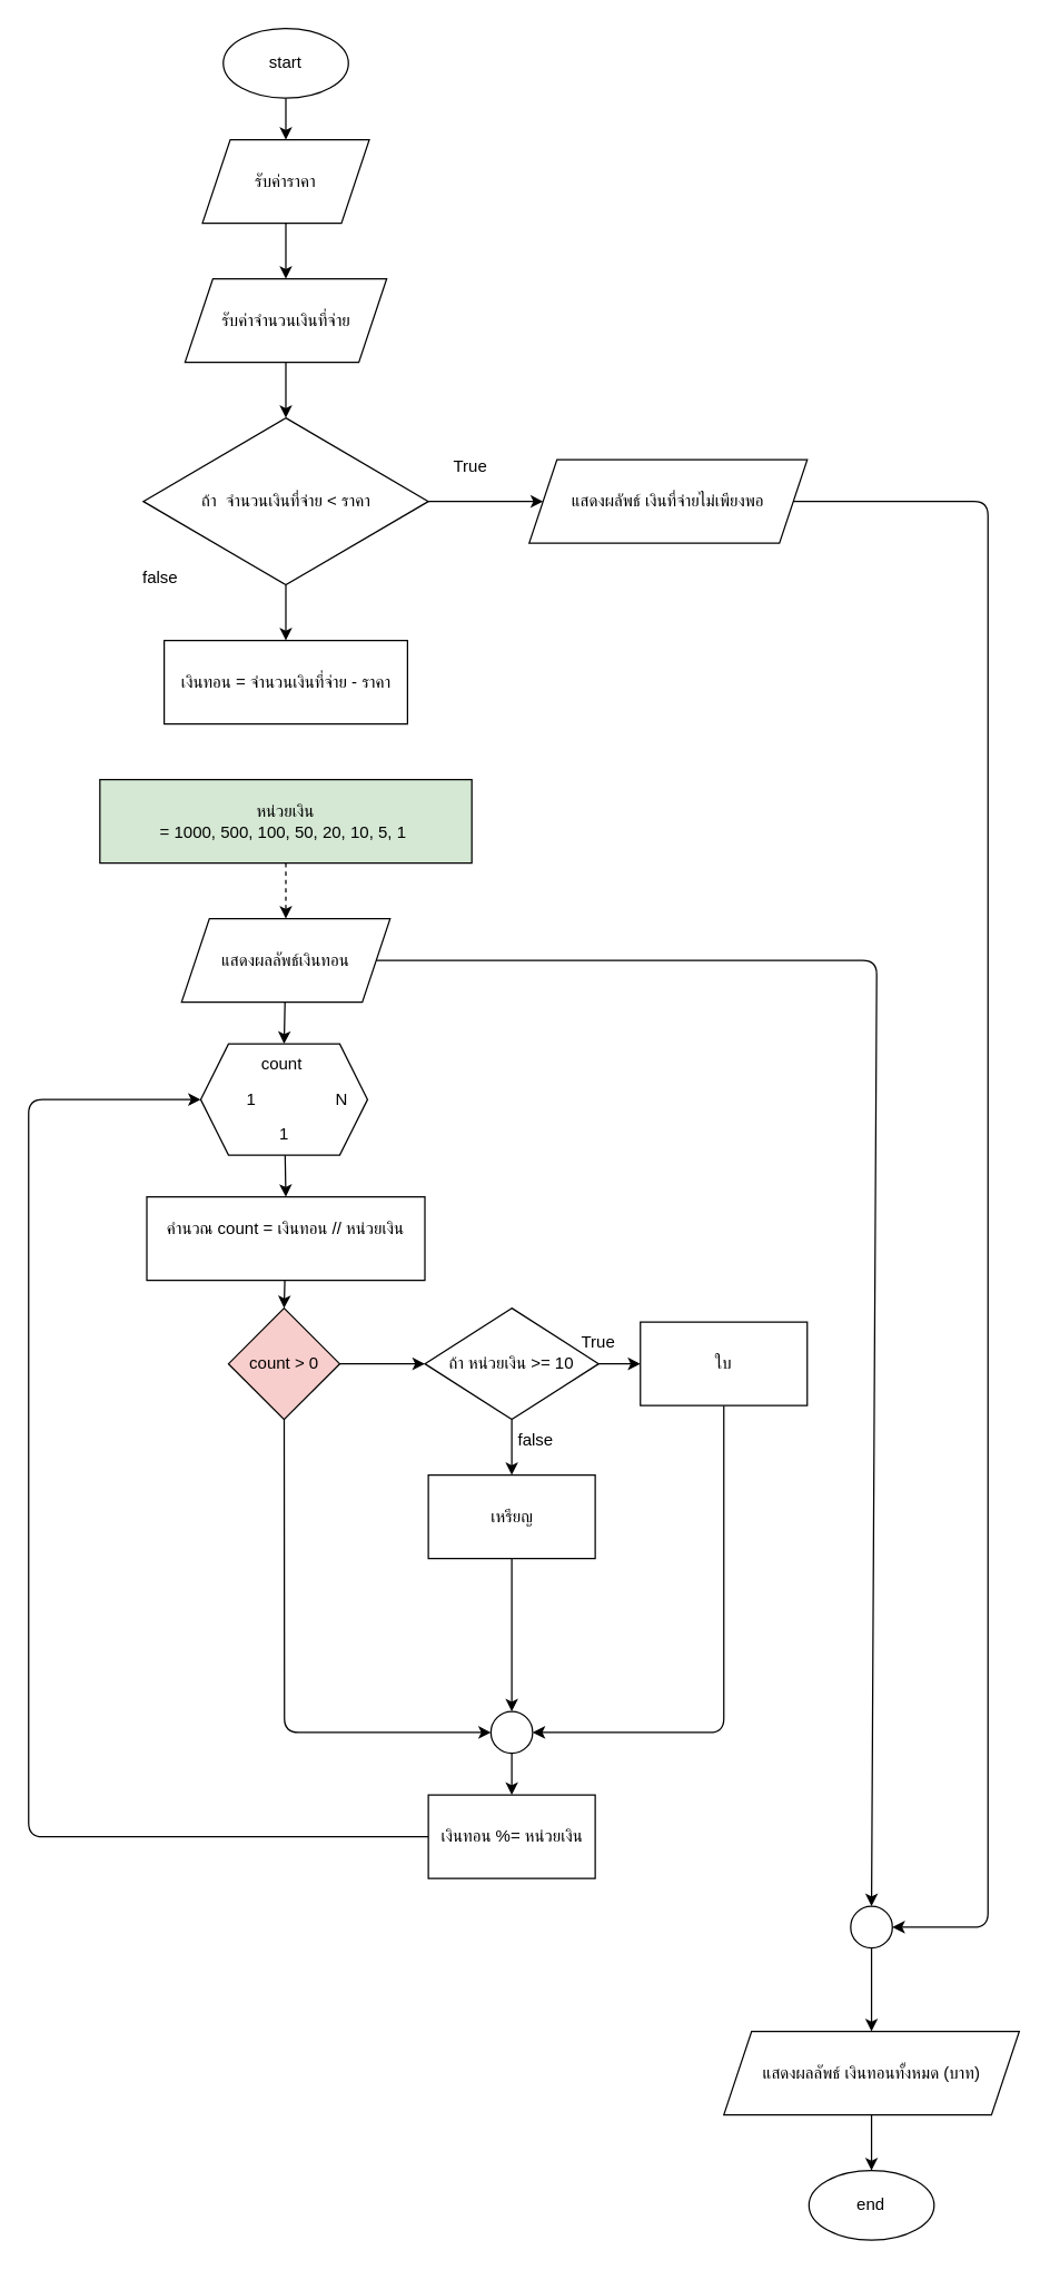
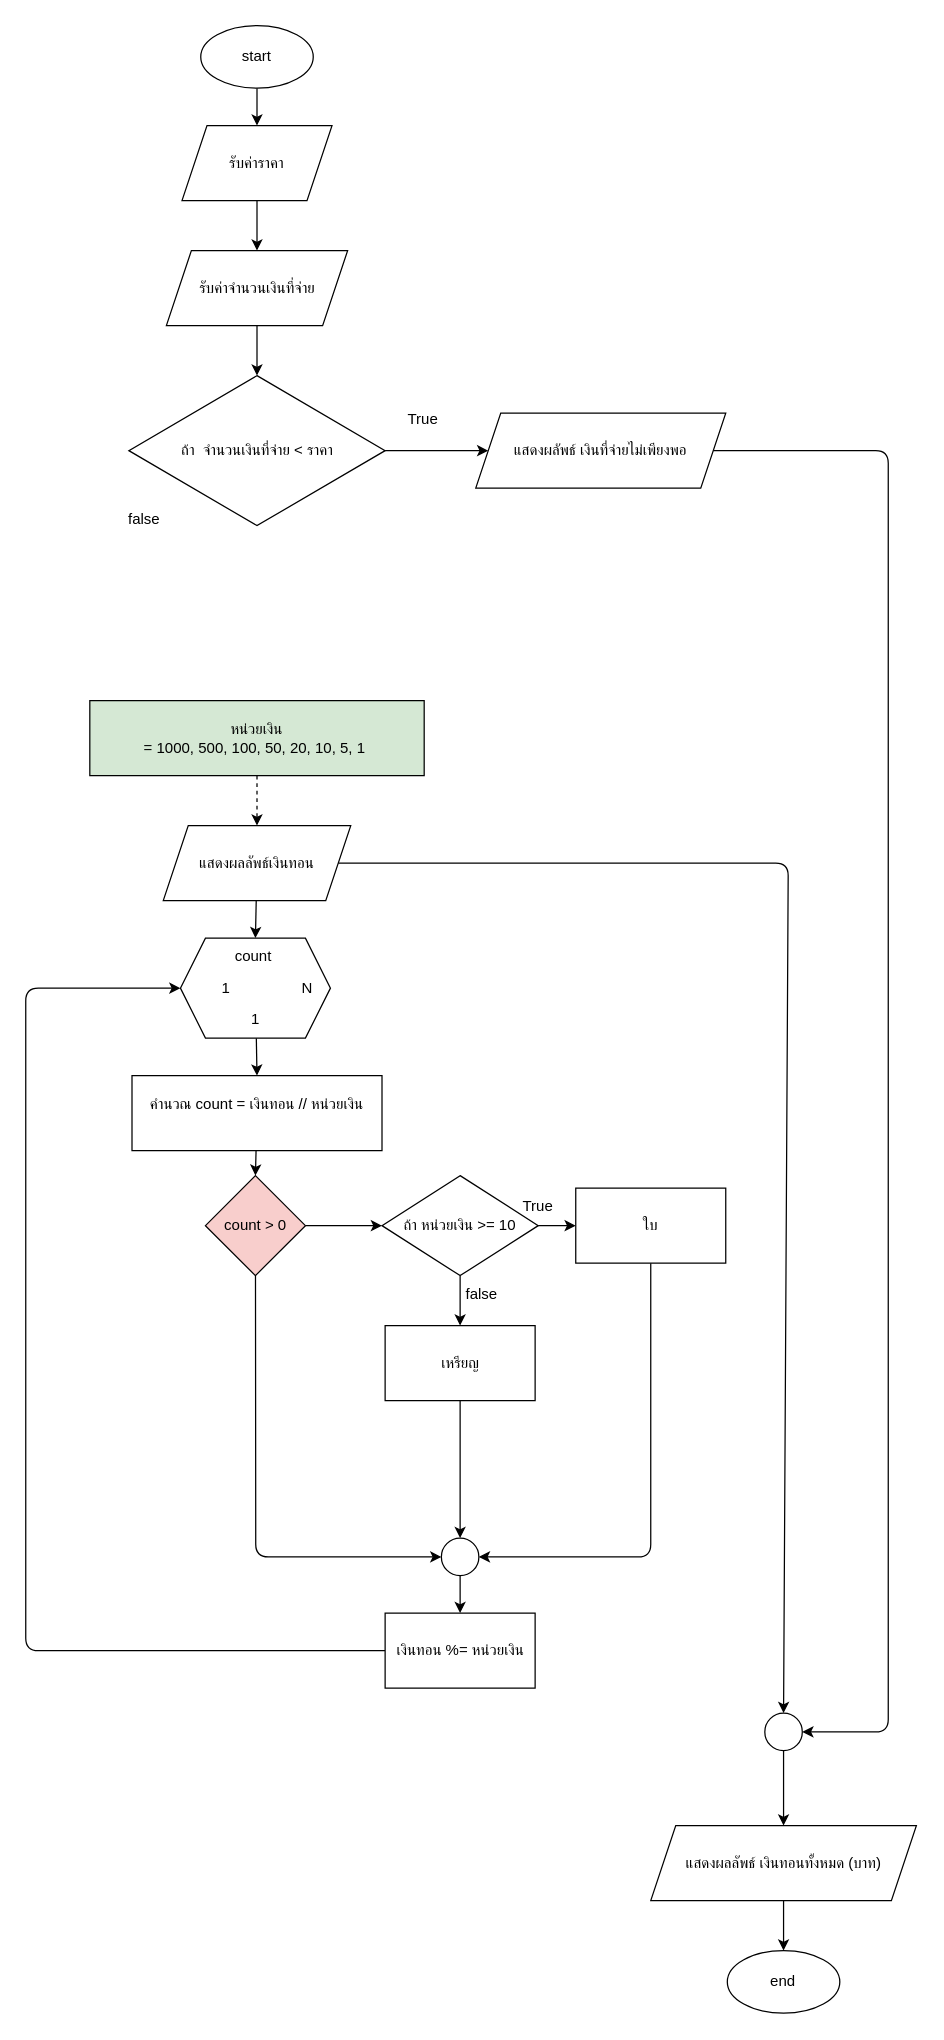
- <mxCell id="10" style="edgeStyle=none;html=1;entryX=0.5;entryY=0;entryDx=0;entryDy=0;" edge="1" parent="1" source="11" target="14"><mxGeometry relative="1" as="geometry" /></mxCell>
- <mxCell id="14" value="เงินทอน = จำนวนเงินที่จ่าย - ราคา" style="rounded=0;whiteSpace=wrap;html=1;" vertex="1" parent="1"><mxGeometry x="117.5" y="460" width="175" height="60" as="geometry" /></mxCell>
